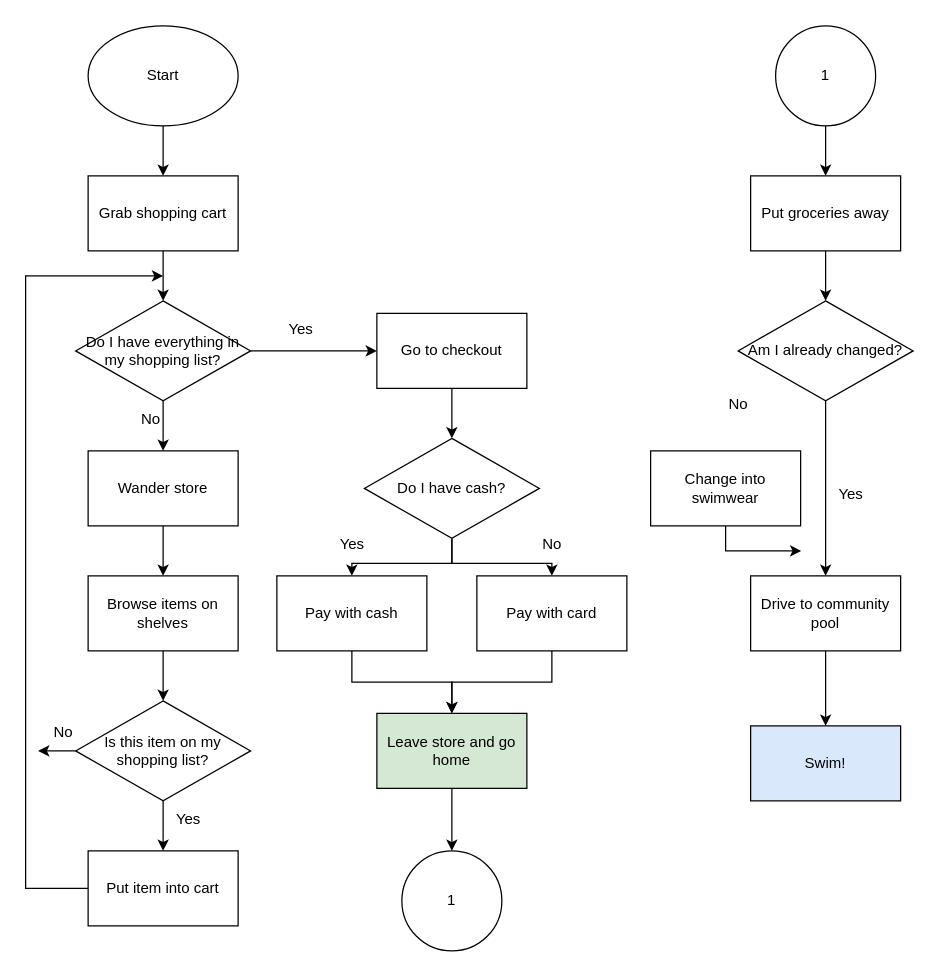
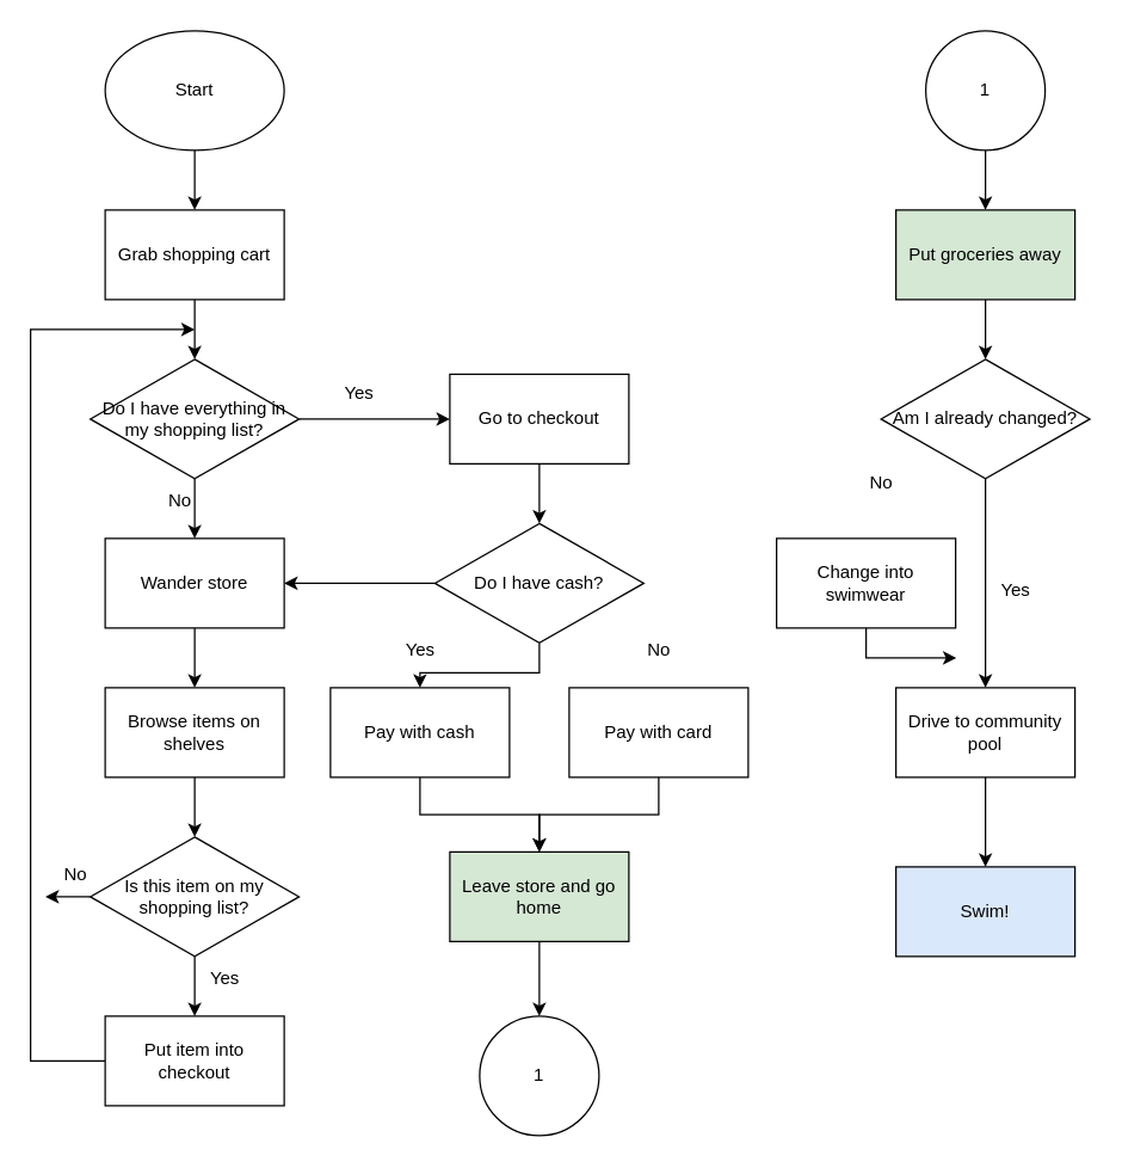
- <mxCell id="39" value="Put groceries away" style="rounded=0;whiteSpace=wrap;html=1;" vertex="1" parent="1"><mxGeometry x="600" y="140" width="120" height="60" as="geometry" /></mxCell>
+ <mxCell id="39" value="Put groceries away" style="rounded=0;whiteSpace=wrap;html=1;fillColor=#d5e8d4;" vertex="1" parent="1"><mxGeometry x="600" y="140" width="120" height="60" as="geometry" /></mxCell>
- <mxCell id="25" style="edgeStyle=orthogonalEdgeStyle;rounded=0;orthogonalLoop=1;jettySize=auto;html=1;" edge="1" parent="1" source="26" target="30"><mxGeometry relative="1" as="geometry" /></mxCell>
+ <mxCell id="25" style="edgeStyle=orthogonalEdgeStyle;rounded=0;orthogonalLoop=1;jettySize=auto;html=1;" edge="1" parent="1" source="26" target="7"><mxGeometry relative="1" as="geometry" /></mxCell>
- <mxCell id="18" value="Put item into cart" style="rounded=0;whiteSpace=wrap;html=1;" vertex="1" parent="1"><mxGeometry x="70" y="680" width="120" height="60" as="geometry" /></mxCell>
+ <mxCell id="18" value="Put item into checkout" style="rounded=0;whiteSpace=wrap;html=1;" vertex="1" parent="1"><mxGeometry x="70" y="680" width="120" height="60" as="geometry" /></mxCell>
